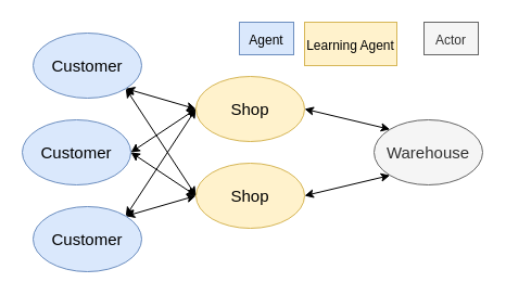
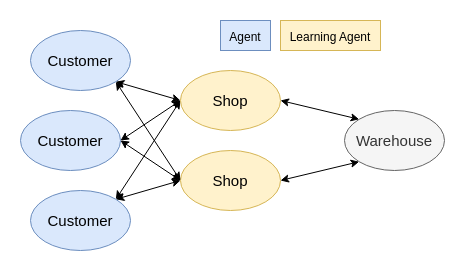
- <mxCell id="15" value="&lt;font style=&quot;font-size: 12px&quot;&gt;Actor&lt;/font&gt;" style="rounded=0;whiteSpace=wrap;html=1;fontSize=15;fillColor=#f5f5f5;strokeColor=#666666;fontColor=#333333;" parent="1" vertex="1"><mxGeometry x="390" y="20" width="50" height="30" as="geometry" /></mxCell>
- <mxCell id="14" value="&lt;font style=&quot;font-size: 12px&quot;&gt;Learning Agent&lt;/font&gt;" style="rounded=0;whiteSpace=wrap;html=1;fontSize=15;fillColor=#fff2cc;strokeColor=#d6b656;" parent="1" vertex="1"><mxGeometry x="280" y="20" width="85" height="40" as="geometry" /></mxCell>
+ <mxCell id="14" value="&lt;font style=&quot;font-size: 12px&quot;&gt;Learning Agent&lt;/font&gt;" style="rounded=0;whiteSpace=wrap;html=1;fontSize=15;fillColor=#fff2cc;strokeColor=#d6b656;" parent="1" vertex="1"><mxGeometry x="280" y="20" width="100" height="30" as="geometry" /></mxCell>
